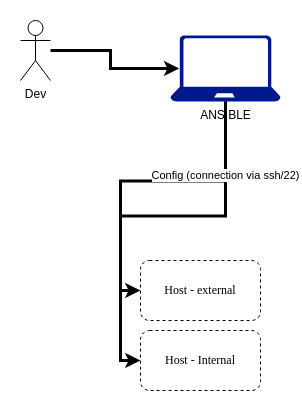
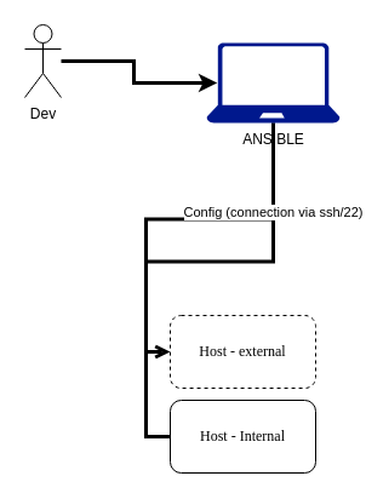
- <mxCell id="5" style="edgeStyle=orthogonalEdgeStyle;rounded=0;orthogonalLoop=1;jettySize=auto;html=1;entryX=0;entryY=0.5;entryDx=0;entryDy=0;strokeWidth=3;" edge="1" parent="1" source="7" target="2"><mxGeometry relative="1" as="geometry" /></mxCell>
+ <mxCell id="5" style="edgeStyle=orthogonalEdgeStyle;rounded=0;orthogonalLoop=1;jettySize=auto;html=1;entryX=0;entryY=0.5;entryDx=0;entryDy=0;strokeWidth=3;endArrow=open;" edge="1" parent="1" source="7" target="2"><mxGeometry relative="1" as="geometry" /></mxCell>
- <mxCell id="4" style="edgeStyle=orthogonalEdgeStyle;rounded=0;orthogonalLoop=1;jettySize=auto;html=1;entryX=0;entryY=0.5;entryDx=0;entryDy=0;strokeWidth=3;" edge="1" parent="1" source="7" target="9"><mxGeometry relative="1" as="geometry" /></mxCell>
+ <mxCell id="4" style="edgeStyle=orthogonalEdgeStyle;rounded=0;orthogonalLoop=1;jettySize=auto;html=1;entryX=0;entryY=0.5;entryDx=0;entryDy=0;strokeWidth=3;endArrow=none;" edge="1" parent="1" source="7" target="9"><mxGeometry relative="1" as="geometry" /></mxCell>
- <mxCell id="9" value="Host - Internal" style="rounded=1;whiteSpace=wrap;html=1;shadow=0;strokeColor=default;strokeWidth=1;align=center;verticalAlign=middle;fontFamily=Verdana;fontSize=12;fontColor=default;labelBackgroundColor=none;fillColor=default;dashed=1;" vertex="1" parent="1"><mxGeometry x="140" y="330" width="120" height="60" as="geometry" /></mxCell>
+ <mxCell id="9" value="Host - Internal" style="rounded=1;whiteSpace=wrap;html=1;shadow=0;strokeColor=default;strokeWidth=1;align=center;verticalAlign=middle;fontFamily=Verdana;fontSize=12;fontColor=default;labelBackgroundColor=none;fillColor=default;" vertex="1" parent="1"><mxGeometry x="140" y="330" width="120" height="60" as="geometry" /></mxCell>
